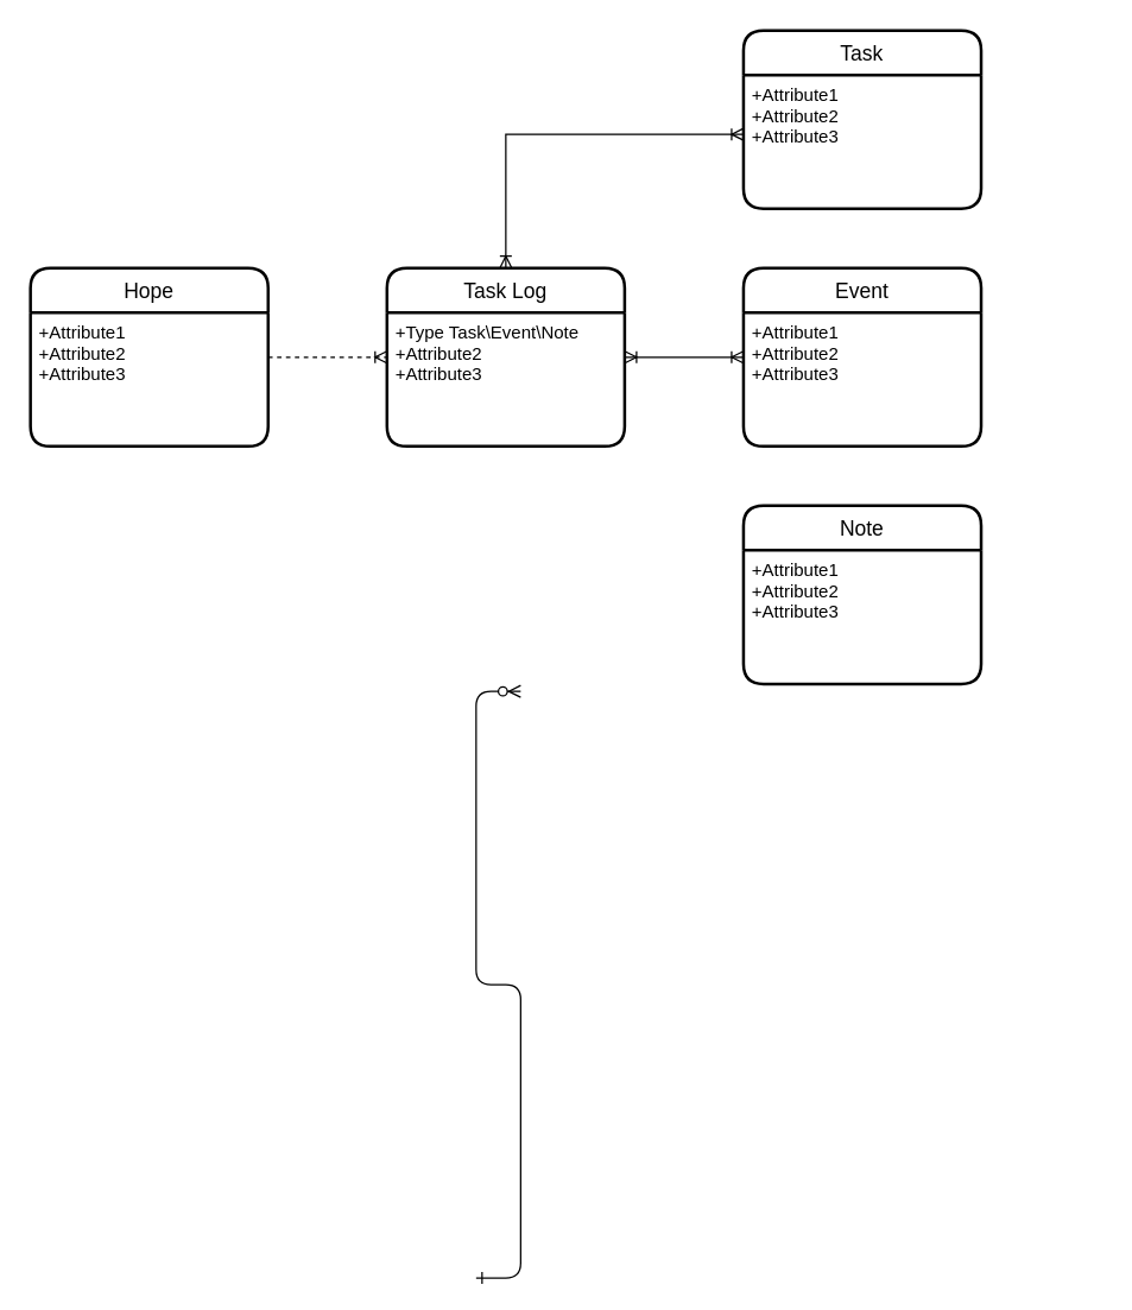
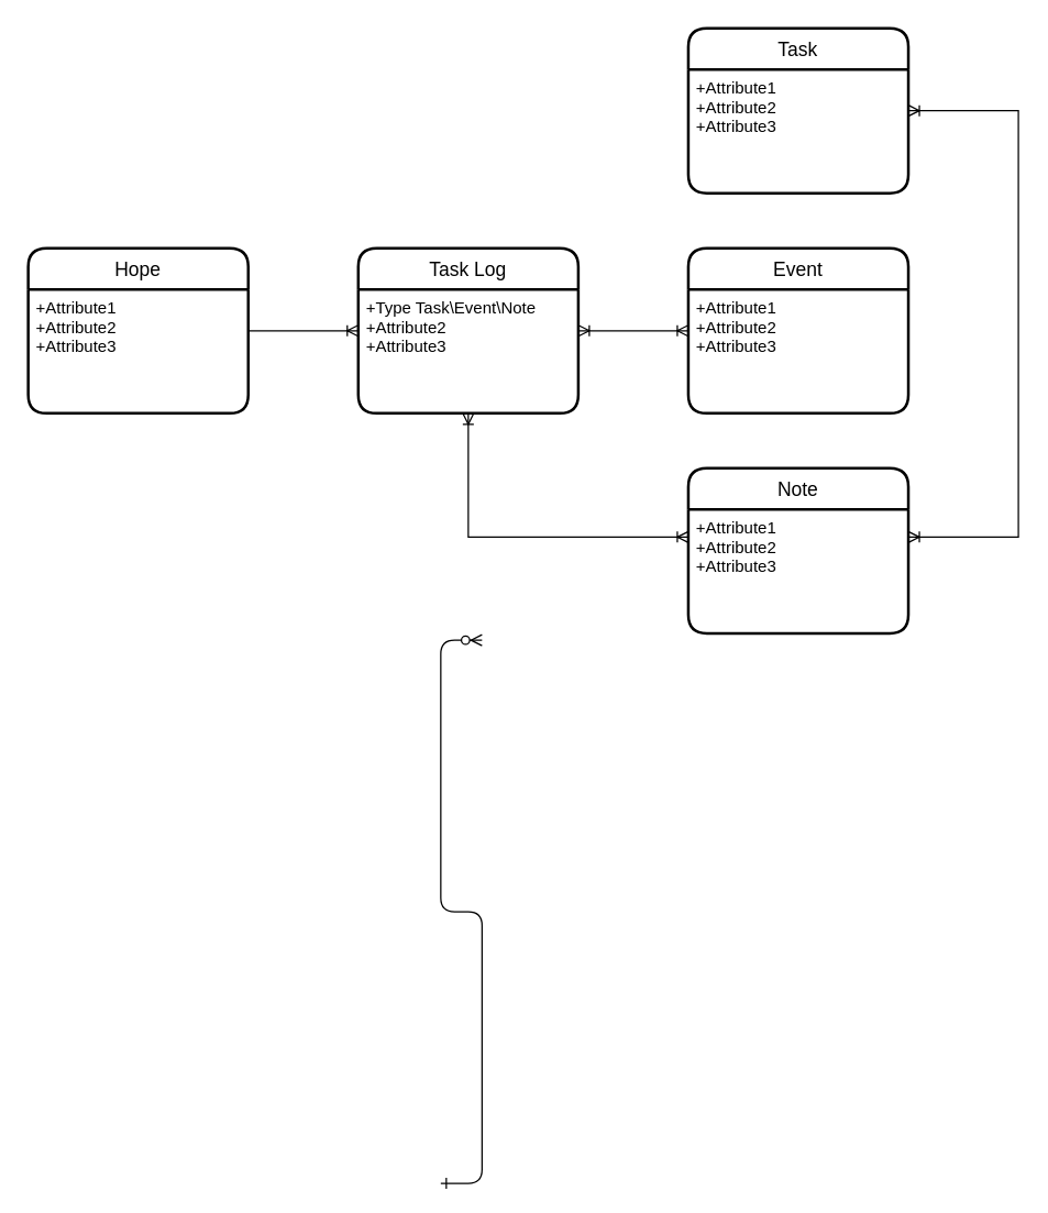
- <mxCell id="16" style="edgeStyle=orthogonalEdgeStyle;rounded=0;orthogonalLoop=1;jettySize=auto;html=1;endArrow=ERoneToMany;endFill=0;startArrow=ERoneToMany;startFill=0;" edge="1" parent="1" source="5" target="11"><mxGeometry relative="1" as="geometry"><mxPoint x="350.034" y="310" as="sourcePoint" /><mxPoint x="290.034" y="430" as="targetPoint" /><Array as="points"><mxPoint x="340" y="90" /></Array></mxGeometry></mxCell>
+ <mxCell id="17" style="edgeStyle=orthogonalEdgeStyle;rounded=0;orthogonalLoop=1;jettySize=auto;html=1;endArrow=ERoneToMany;endFill=0;startArrow=ERoneToMany;startFill=0;" edge="1" parent="1" source="13" target="11"><mxGeometry relative="1" as="geometry"><mxPoint x="350.034" y="190" as="sourcePoint" /><mxPoint x="510" y="100" as="targetPoint" /><Array as="points"><mxPoint x="740" y="390" /><mxPoint x="740" y="80" /></Array></mxGeometry></mxCell>
- <mxCell id="7" value="" style="edgeStyle=entityRelationEdgeStyle;fontSize=12;html=1;endArrow=ERoneToMany;endFill=0;rounded=0;dashed=1;" edge="1" parent="1" source="3" target="5"><mxGeometry width="100" height="100" relative="1" as="geometry"><mxPoint x="320" y="430" as="sourcePoint" /><mxPoint x="420" y="330" as="targetPoint" /></mxGeometry></mxCell>
+ <mxCell id="7" value="" style="edgeStyle=entityRelationEdgeStyle;fontSize=12;html=1;endArrow=ERoneToMany;endFill=0;rounded=0;" edge="1" parent="1" source="3" target="5"><mxGeometry width="100" height="100" relative="1" as="geometry"><mxPoint x="320" y="430" as="sourcePoint" /><mxPoint x="420" y="330" as="targetPoint" /></mxGeometry></mxCell>
+ <mxCell id="15" style="edgeStyle=orthogonalEdgeStyle;rounded=0;orthogonalLoop=1;jettySize=auto;html=1;endArrow=ERoneToMany;endFill=0;startArrow=ERoneToMany;startFill=0;" edge="1" parent="1" source="5" target="13"><mxGeometry relative="1" as="geometry"><mxPoint x="430" y="250" as="sourcePoint" /><mxPoint x="580" y="250" as="targetPoint" /><Array as="points"><mxPoint x="340" y="390" /></Array></mxGeometry></mxCell>
